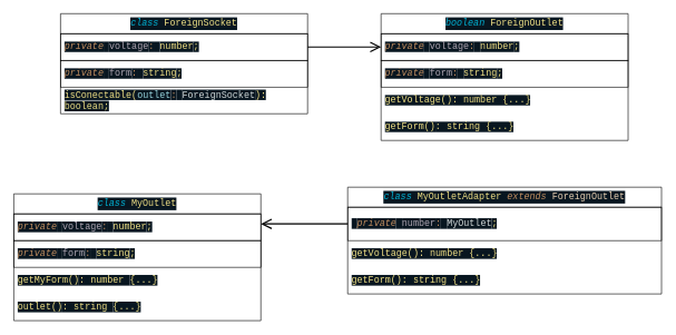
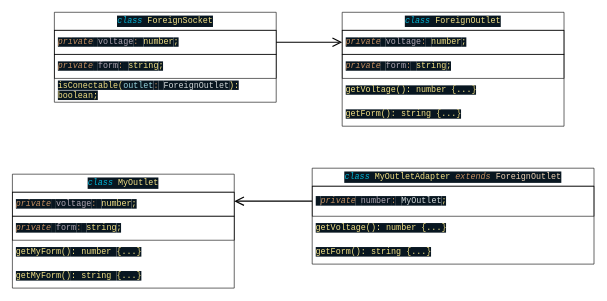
- <mxCell id="6" value="&lt;div style=&quot;background-color: rgb(8, 22, 32); font-family: Consolas, Consolas, &amp;quot;Courier New&amp;quot;, monospace; font-size: 14px; line-height: 19px;&quot;&gt;&lt;div style=&quot;line-height: 19px;&quot;&gt;&lt;span style=&quot;color: rgb(0, 180, 214); font-style: italic;&quot;&gt;boolean&lt;/span&gt;&lt;font color=&quot;#f6fafd&quot;&gt;&amp;nbsp;&lt;/font&gt;&lt;font color=&quot;#f4e286&quot;&gt;ForeignOutlet&lt;/font&gt;&lt;/div&gt;&lt;/div&gt;" style="swimlane;fontStyle=0;childLayout=stackLayout;horizontal=1;startSize=30;horizontalStack=0;resizeParent=1;resizeParentMax=0;resizeLast=0;collapsible=1;marginBottom=0;whiteSpace=wrap;html=1;" vertex="1" parent="1"><mxGeometry x="570" y="20" width="370" height="190" as="geometry" /></mxCell>
+ <mxCell id="6" value="&lt;div style=&quot;background-color: rgb(8, 22, 32); font-family: Consolas, Consolas, &amp;quot;Courier New&amp;quot;, monospace; font-size: 14px; line-height: 19px;&quot;&gt;&lt;div style=&quot;line-height: 19px;&quot;&gt;&lt;span style=&quot;color: rgb(0, 180, 214); font-style: italic;&quot;&gt;class&lt;/span&gt;&lt;font color=&quot;#f6fafd&quot;&gt;&amp;nbsp;&lt;/font&gt;&lt;font color=&quot;#f4e286&quot;&gt;ForeignOutlet&lt;/font&gt;&lt;/div&gt;&lt;/div&gt;" style="swimlane;fontStyle=0;childLayout=stackLayout;horizontal=1;startSize=30;horizontalStack=0;resizeParent=1;resizeParentMax=0;resizeLast=0;collapsible=1;marginBottom=0;whiteSpace=wrap;html=1;" vertex="1" parent="1"><mxGeometry x="570" y="20" width="370" height="190" as="geometry" /></mxCell>
- <mxCell id="5" value="&lt;span style=&quot;background-color: rgb(8, 22, 32); font-family: Consolas, Consolas, &amp;quot;Courier New&amp;quot;, monospace; font-size: 14px; color: rgb(244, 226, 134);&quot;&gt;isConectable(&lt;/span&gt;&lt;span style=&quot;background-color: rgb(8, 22, 32); font-family: Consolas, Consolas, &amp;quot;Courier New&amp;quot;, monospace; font-size: 14px; color: rgb(152, 212, 220);&quot;&gt;outlet&lt;/span&gt;&lt;span style=&quot;background-color: rgb(8, 22, 32); font-family: Consolas, Consolas, &amp;quot;Courier New&amp;quot;, monospace; font-size: 14px; color: rgb(194, 142, 96);&quot;&gt;:&lt;/span&gt;&lt;span style=&quot;background-color: rgb(8, 22, 32); color: rgb(246, 250, 253); font-family: Consolas, Consolas, &amp;quot;Courier New&amp;quot;, monospace; font-size: 14px;&quot;&gt; &lt;/span&gt;&lt;span style=&quot;background-color: rgb(8, 22, 32); font-family: Consolas, Consolas, &amp;quot;Courier New&amp;quot;, monospace; font-size: 14px; color: rgb(210, 216, 216);&quot;&gt;ForeignSocket&lt;/span&gt;&lt;span style=&quot;background-color: rgb(8, 22, 32); font-family: Consolas, Consolas, &amp;quot;Courier New&amp;quot;, monospace; font-size: 14px; color: rgb(244, 226, 134);&quot;&gt;): boolean;&lt;/span&gt;" style="text;strokeColor=none;fillColor=none;align=left;verticalAlign=middle;spacingLeft=4;spacingRight=4;overflow=hidden;points=[[0,0.5],[1,0.5]];portConstraint=eastwest;rotatable=0;whiteSpace=wrap;html=1;" vertex="1" parent="2"><mxGeometry y="110" width="370" height="40" as="geometry" /></mxCell>
+ <mxCell id="5" value="&lt;span style=&quot;background-color: rgb(8, 22, 32); font-family: Consolas, Consolas, &amp;quot;Courier New&amp;quot;, monospace; font-size: 14px; color: rgb(244, 226, 134);&quot;&gt;isConectable(&lt;/span&gt;&lt;span style=&quot;background-color: rgb(8, 22, 32); font-family: Consolas, Consolas, &amp;quot;Courier New&amp;quot;, monospace; font-size: 14px; color: rgb(152, 212, 220);&quot;&gt;outlet&lt;/span&gt;&lt;span style=&quot;background-color: rgb(8, 22, 32); font-family: Consolas, Consolas, &amp;quot;Courier New&amp;quot;, monospace; font-size: 14px; color: rgb(194, 142, 96);&quot;&gt;:&lt;/span&gt;&lt;span style=&quot;background-color: rgb(8, 22, 32); color: rgb(246, 250, 253); font-family: Consolas, Consolas, &amp;quot;Courier New&amp;quot;, monospace; font-size: 14px;&quot;&gt; &lt;/span&gt;&lt;span style=&quot;background-color: rgb(8, 22, 32); font-family: Consolas, Consolas, &amp;quot;Courier New&amp;quot;, monospace; font-size: 14px; color: rgb(210, 216, 216);&quot;&gt;ForeignOutlet&lt;/span&gt;&lt;span style=&quot;background-color: rgb(8, 22, 32); font-family: Consolas, Consolas, &amp;quot;Courier New&amp;quot;, monospace; font-size: 14px; color: rgb(244, 226, 134);&quot;&gt;): boolean;&lt;/span&gt;" style="text;strokeColor=none;fillColor=none;align=left;verticalAlign=middle;spacingLeft=4;spacingRight=4;overflow=hidden;points=[[0,0.5],[1,0.5]];portConstraint=eastwest;rotatable=0;whiteSpace=wrap;html=1;" vertex="1" parent="2"><mxGeometry y="110" width="370" height="40" as="geometry" /></mxCell>
- <mxCell id="15" value="&lt;font face=&quot;Consolas, Consolas, Courier New, monospace&quot; color=&quot;#f4e286&quot;&gt;&lt;span style=&quot;font-size: 14px; background-color: rgb(8, 22, 32);&quot;&gt;outlet()&lt;/span&gt;&lt;/font&gt;&lt;span style=&quot;color: rgb(244, 226, 134); font-family: Consolas, Consolas, &amp;quot;Courier New&amp;quot;, monospace; font-size: 14px; background-color: rgb(8, 22, 32);&quot;&gt;: string&amp;nbsp;&lt;/span&gt;&lt;font face=&quot;Consolas, Consolas, Courier New, monospace&quot; color=&quot;#f4e286&quot;&gt;&lt;span style=&quot;font-size: 14px; background-color: rgb(8, 22, 32);&quot;&gt;{...}&lt;/span&gt;&lt;/font&gt;" style="text;strokeColor=none;fillColor=none;align=left;verticalAlign=middle;spacingLeft=4;spacingRight=4;overflow=hidden;points=[[0,0.5],[1,0.5]];portConstraint=eastwest;rotatable=0;whiteSpace=wrap;html=1;" vertex="1" parent="11"><mxGeometry y="150" width="370" height="40" as="geometry" /></mxCell>
+ <mxCell id="15" value="&lt;font face=&quot;Consolas, Consolas, Courier New, monospace&quot; color=&quot;#f4e286&quot;&gt;&lt;span style=&quot;font-size: 14px; background-color: rgb(8, 22, 32);&quot;&gt;getMyForm()&lt;/span&gt;&lt;/font&gt;&lt;span style=&quot;color: rgb(244, 226, 134); font-family: Consolas, Consolas, &amp;quot;Courier New&amp;quot;, monospace; font-size: 14px; background-color: rgb(8, 22, 32);&quot;&gt;: string&amp;nbsp;&lt;/span&gt;&lt;font face=&quot;Consolas, Consolas, Courier New, monospace&quot; color=&quot;#f4e286&quot;&gt;&lt;span style=&quot;font-size: 14px; background-color: rgb(8, 22, 32);&quot;&gt;{...}&lt;/span&gt;&lt;/font&gt;" style="text;strokeColor=none;fillColor=none;align=left;verticalAlign=middle;spacingLeft=4;spacingRight=4;overflow=hidden;points=[[0,0.5],[1,0.5]];portConstraint=eastwest;rotatable=0;whiteSpace=wrap;html=1;" vertex="1" parent="11"><mxGeometry y="150" width="370" height="40" as="geometry" /></mxCell>
